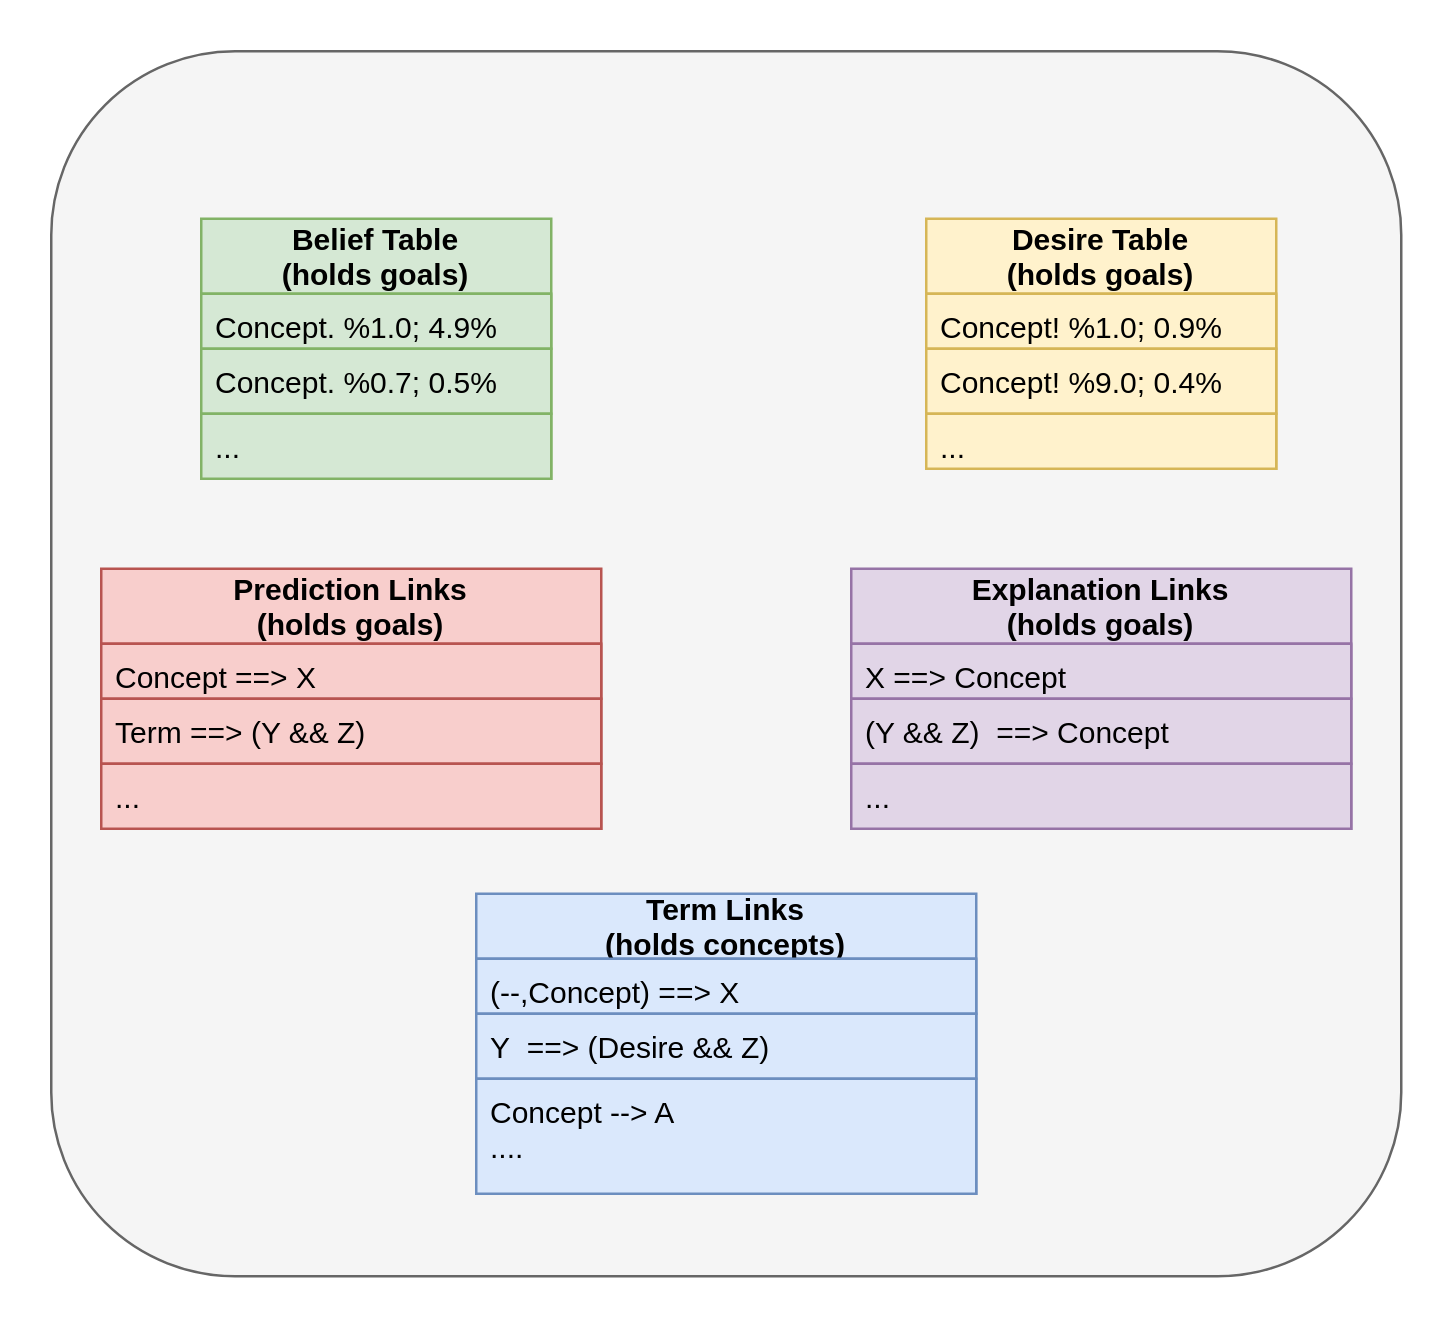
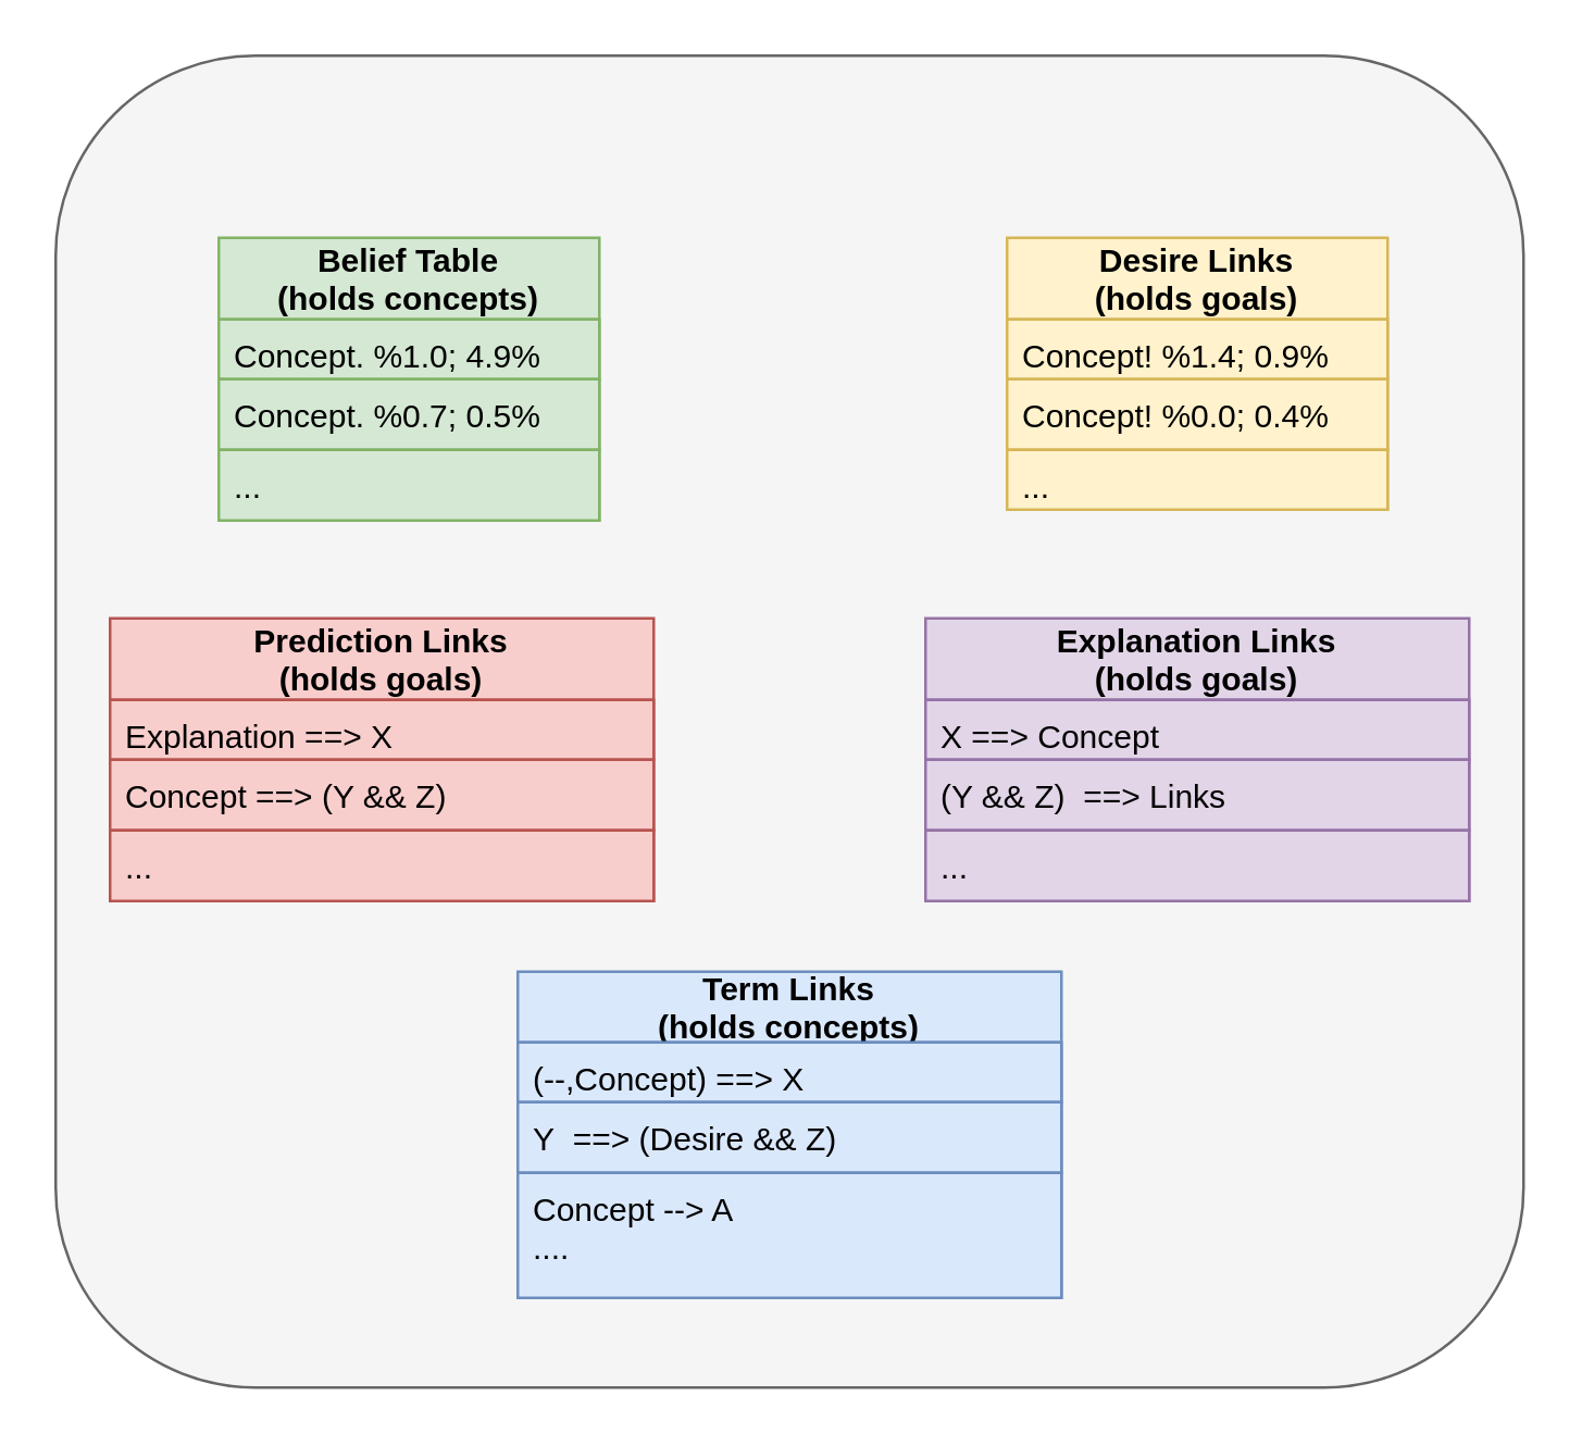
- <mxCell id="3" value="&#10;&#10;&#10;Belief Table&#10;(holds goals)&#10;&#10;&#10;" style="swimlane;fontStyle=1;childLayout=stackLayout;horizontal=1;startSize=30;fillColor=#d5e8d4;horizontalStack=0;resizeParent=1;resizeParentMax=0;resizeLast=0;collapsible=1;marginBottom=0;strokeColor=#82b366;" parent="1" vertex="1"><mxGeometry x="80" y="87" width="140" height="104" as="geometry" /></mxCell>
+ <mxCell id="3" value="&#10;&#10;&#10;Belief Table&#10;(holds concepts)&#10;&#10;&#10;" style="swimlane;fontStyle=1;childLayout=stackLayout;horizontal=1;startSize=30;fillColor=#d5e8d4;horizontalStack=0;resizeParent=1;resizeParentMax=0;resizeLast=0;collapsible=1;marginBottom=0;strokeColor=#82b366;" parent="1" vertex="1"><mxGeometry x="80" y="87" width="140" height="104" as="geometry" /></mxCell>
- <mxCell id="7" value="&#10;Desire Table&#10;(holds goals)&#10;" style="swimlane;fontStyle=1;childLayout=stackLayout;horizontal=1;startSize=30;fillColor=#fff2cc;horizontalStack=0;resizeParent=1;resizeParentMax=0;resizeLast=0;collapsible=1;marginBottom=0;strokeColor=#d6b656;" parent="1" vertex="1"><mxGeometry x="370" y="87" width="140" height="100" as="geometry" /></mxCell>
+ <mxCell id="7" value="&#10;Desire Links&#10;(holds goals)&#10;" style="swimlane;fontStyle=1;childLayout=stackLayout;horizontal=1;startSize=30;fillColor=#fff2cc;horizontalStack=0;resizeParent=1;resizeParentMax=0;resizeLast=0;collapsible=1;marginBottom=0;strokeColor=#d6b656;" parent="1" vertex="1"><mxGeometry x="370" y="87" width="140" height="100" as="geometry" /></mxCell>
- <mxCell id="8" value="Concept! %1.0; 0.9%" style="text;strokeColor=#d6b656;fillColor=#fff2cc;align=left;verticalAlign=top;spacingLeft=4;spacingRight=4;overflow=hidden;rotatable=0;points=[[0,0.5],[1,0.5]];portConstraint=eastwest;" parent="7" vertex="1"><mxGeometry y="30" width="140" height="22" as="geometry" /></mxCell>
+ <mxCell id="8" value="Concept! %1.4; 0.9%" style="text;strokeColor=#d6b656;fillColor=#fff2cc;align=left;verticalAlign=top;spacingLeft=4;spacingRight=4;overflow=hidden;rotatable=0;points=[[0,0.5],[1,0.5]];portConstraint=eastwest;" parent="7" vertex="1"><mxGeometry y="30" width="140" height="22" as="geometry" /></mxCell>
- <mxCell id="9" value="Concept! %9.0; 0.4%" style="text;strokeColor=#d6b656;fillColor=#fff2cc;align=left;verticalAlign=top;spacingLeft=4;spacingRight=4;overflow=hidden;rotatable=0;points=[[0,0.5],[1,0.5]];portConstraint=eastwest;" parent="7" vertex="1"><mxGeometry y="52" width="140" height="26" as="geometry" /></mxCell>
+ <mxCell id="9" value="Concept! %0.0; 0.4%" style="text;strokeColor=#d6b656;fillColor=#fff2cc;align=left;verticalAlign=top;spacingLeft=4;spacingRight=4;overflow=hidden;rotatable=0;points=[[0,0.5],[1,0.5]];portConstraint=eastwest;" parent="7" vertex="1"><mxGeometry y="52" width="140" height="26" as="geometry" /></mxCell>
- <mxCell id="12" value="Concept ==&gt; X" style="text;strokeColor=#b85450;fillColor=#f8cecc;align=left;verticalAlign=top;spacingLeft=4;spacingRight=4;overflow=hidden;rotatable=0;points=[[0,0.5],[1,0.5]];portConstraint=eastwest;fontStyle=0" parent="11" vertex="1"><mxGeometry y="30" width="200" height="22" as="geometry" /></mxCell>
+ <mxCell id="12" value="Explanation ==&gt; X" style="text;strokeColor=#b85450;fillColor=#f8cecc;align=left;verticalAlign=top;spacingLeft=4;spacingRight=4;overflow=hidden;rotatable=0;points=[[0,0.5],[1,0.5]];portConstraint=eastwest;fontStyle=0" parent="11" vertex="1"><mxGeometry y="30" width="200" height="22" as="geometry" /></mxCell>
- <mxCell id="13" value="Term ==&gt; (Y &amp;&amp; Z)" style="text;strokeColor=#b85450;fillColor=#f8cecc;align=left;verticalAlign=top;spacingLeft=4;spacingRight=4;overflow=hidden;rotatable=0;points=[[0,0.5],[1,0.5]];portConstraint=eastwest;" parent="11" vertex="1"><mxGeometry y="52" width="200" height="26" as="geometry" /></mxCell>
+ <mxCell id="13" value="Concept ==&gt; (Y &amp;&amp; Z)" style="text;strokeColor=#b85450;fillColor=#f8cecc;align=left;verticalAlign=top;spacingLeft=4;spacingRight=4;overflow=hidden;rotatable=0;points=[[0,0.5],[1,0.5]];portConstraint=eastwest;" parent="11" vertex="1"><mxGeometry y="52" width="200" height="26" as="geometry" /></mxCell>
- <mxCell id="17" value="(Y &amp;&amp; Z)  ==&gt; Concept" style="text;strokeColor=#9673a6;fillColor=#e1d5e7;align=left;verticalAlign=top;spacingLeft=4;spacingRight=4;overflow=hidden;rotatable=0;points=[[0,0.5],[1,0.5]];portConstraint=eastwest;" parent="15" vertex="1"><mxGeometry y="52" width="200" height="26" as="geometry" /></mxCell>
+ <mxCell id="17" value="(Y &amp;&amp; Z)  ==&gt; Links" style="text;strokeColor=#9673a6;fillColor=#e1d5e7;align=left;verticalAlign=top;spacingLeft=4;spacingRight=4;overflow=hidden;rotatable=0;points=[[0,0.5],[1,0.5]];portConstraint=eastwest;" parent="15" vertex="1"><mxGeometry y="52" width="200" height="26" as="geometry" /></mxCell>
